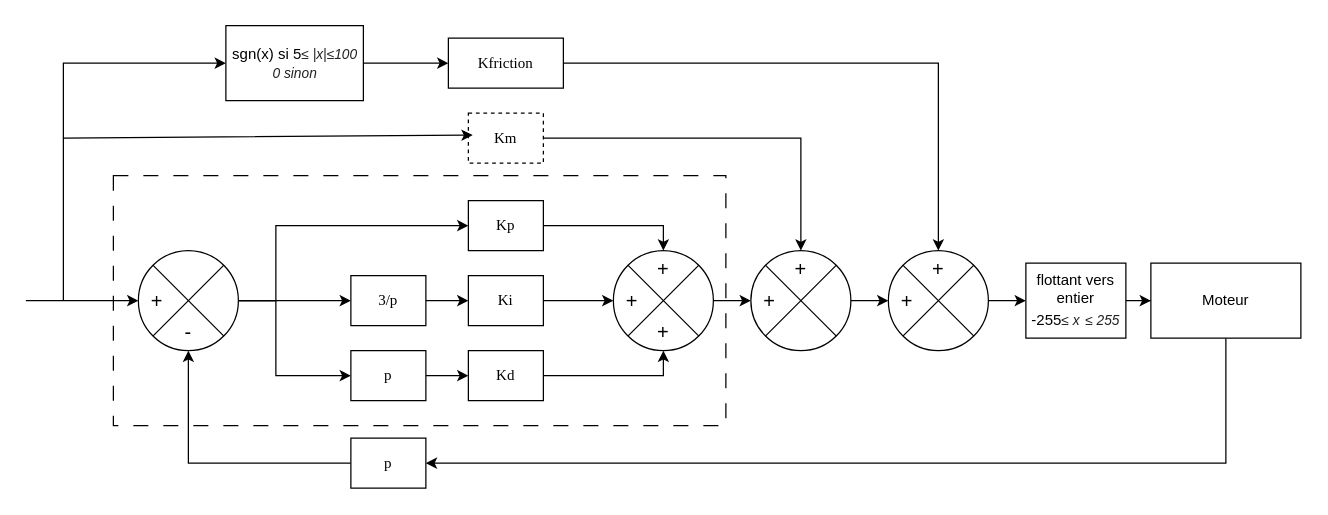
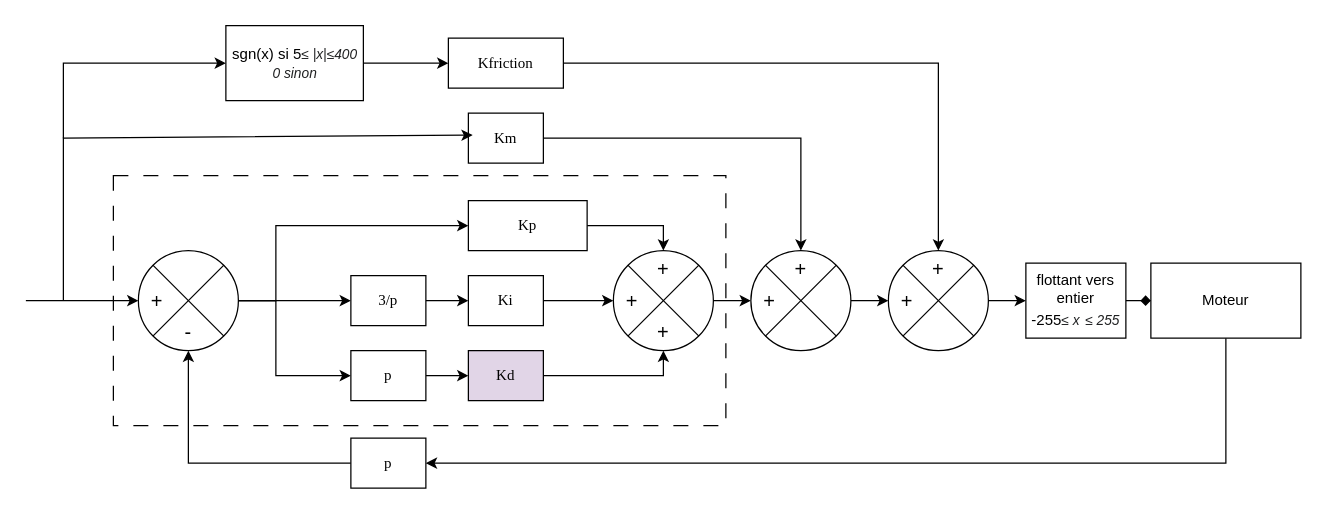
- <mxCell id="43" value="&lt;blockquote&gt;sgn(x) si 5&lt;i style=&quot;font-family: sans-serif; text-align: left;&quot; id=&quot;mwNw&quot;&gt;&lt;span id=&quot;mwBg&quot;&gt;&lt;font style=&quot;font-size: 11px; color: light-dark(rgb(32, 33, 34), rgb(239, 240, 241));&quot;&gt;≤ |x|&lt;/font&gt;&lt;/span&gt;&lt;/i&gt;&lt;i style=&quot;font-family: sans-serif; text-align: left;&quot; id=&quot;mwNw&quot;&gt;&lt;span id=&quot;mwBg&quot;&gt;&lt;font style=&quot;font-size: 11px; color: light-dark(rgb(32, 33, 34), rgb(239, 240, 241));&quot;&gt;≤100&lt;br&gt;0 sinon&lt;/font&gt;&lt;/span&gt;&lt;/i&gt;&lt;/blockquote&gt;" style="html=1;" vertex="1" parent="1"><mxGeometry x="180" y="20" width="110" height="60" as="geometry" /></mxCell>
+ <mxCell id="43" value="&lt;blockquote&gt;sgn(x) si 5&lt;i style=&quot;font-family: sans-serif; text-align: left;&quot; id=&quot;mwNw&quot;&gt;&lt;span id=&quot;mwBg&quot;&gt;&lt;font style=&quot;font-size: 11px; color: light-dark(rgb(32, 33, 34), rgb(239, 240, 241));&quot;&gt;≤ |x|&lt;/font&gt;&lt;/span&gt;&lt;/i&gt;&lt;i style=&quot;font-family: sans-serif; text-align: left;&quot; id=&quot;mwNw&quot;&gt;&lt;span id=&quot;mwBg&quot;&gt;&lt;font style=&quot;font-size: 11px; color: light-dark(rgb(32, 33, 34), rgb(239, 240, 241));&quot;&gt;≤400&lt;br&gt;0 sinon&lt;/font&gt;&lt;/span&gt;&lt;/i&gt;&lt;/blockquote&gt;" style="html=1;" vertex="1" parent="1"><mxGeometry x="180" y="20" width="110" height="60" as="geometry" /></mxCell>
- <mxCell id="25" value="&lt;blockquote&gt;&lt;font face=&quot;Lucida Console&quot;&gt;Km&lt;/font&gt;&lt;/blockquote&gt;" style="whiteSpace=wrap;html=1;dashed=1;" vertex="1" parent="1"><mxGeometry x="374" y="90" width="60" height="40" as="geometry" /></mxCell>
+ <mxCell id="25" value="&lt;blockquote&gt;&lt;font face=&quot;Lucida Console&quot;&gt;Km&lt;/font&gt;&lt;/blockquote&gt;" style="whiteSpace=wrap;html=1;" vertex="1" parent="1"><mxGeometry x="374" y="90" width="60" height="40" as="geometry" /></mxCell>
- <mxCell id="4" value="&lt;blockquote&gt;&lt;font face=&quot;Lucida Console&quot;&gt;Kp&lt;/font&gt;&lt;/blockquote&gt;" style="whiteSpace=wrap;html=1;" vertex="1" parent="1"><mxGeometry x="374" y="160" width="60" height="40" as="geometry" /></mxCell>
+ <mxCell id="4" value="&lt;blockquote&gt;&lt;font face=&quot;Lucida Console&quot;&gt;Kp&lt;/font&gt;&lt;/blockquote&gt;" style="whiteSpace=wrap;html=1;" vertex="1" parent="1"><mxGeometry x="374" y="160" width="95" height="40" as="geometry" /></mxCell>
- <mxCell id="35" value="" style="edgeStyle=orthogonalEdgeStyle;rounded=0;orthogonalLoop=1;jettySize=auto;html=1;" edge="1" parent="1" source="36" target="37"><mxGeometry relative="1" as="geometry" /></mxCell>
+ <mxCell id="35" value="" style="edgeStyle=orthogonalEdgeStyle;rounded=0;orthogonalLoop=1;jettySize=auto;html=1;endArrow=diamond;" edge="1" parent="1" source="36" target="37"><mxGeometry relative="1" as="geometry" /></mxCell>
- <mxCell id="12" value="&lt;blockquote&gt;&lt;font face=&quot;Lucida Console&quot;&gt;Kd&lt;/font&gt;&lt;/blockquote&gt;" style="whiteSpace=wrap;html=1;" vertex="1" parent="1"><mxGeometry x="374" y="280" width="60" height="40" as="geometry" /></mxCell>
+ <mxCell id="12" value="&lt;blockquote&gt;&lt;font face=&quot;Lucida Console&quot;&gt;Kd&lt;/font&gt;&lt;/blockquote&gt;" style="whiteSpace=wrap;html=1;fillColor=#e1d5e7;" vertex="1" parent="1"><mxGeometry x="374" y="280" width="60" height="40" as="geometry" /></mxCell>
